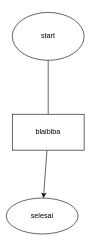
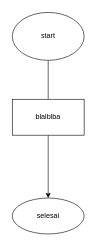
- <mxCell id="5" value="blalblba" style="whiteSpace=wrap;html=1;" vertex="1" parent="1"><mxGeometry x="20" y="190" width="120" height="60" as="geometry" /></mxCell>
+ <mxCell id="5" value="blalblba" style="whiteSpace=wrap;html=1;" vertex="1" parent="1"><mxGeometry x="20" y="165" width="120" height="60" as="geometry" /></mxCell>
- <mxCell id="6" value="selesai" style="ellipse;whiteSpace=wrap;html=1;" vertex="1" parent="1"><mxGeometry x="10" y="330" width="120" height="60" as="geometry" /></mxCell>
+ <mxCell id="6" value="selesai" style="ellipse;whiteSpace=wrap;html=1;" vertex="1" parent="1"><mxGeometry x="20" y="330" width="120" height="60" as="geometry" /></mxCell>
